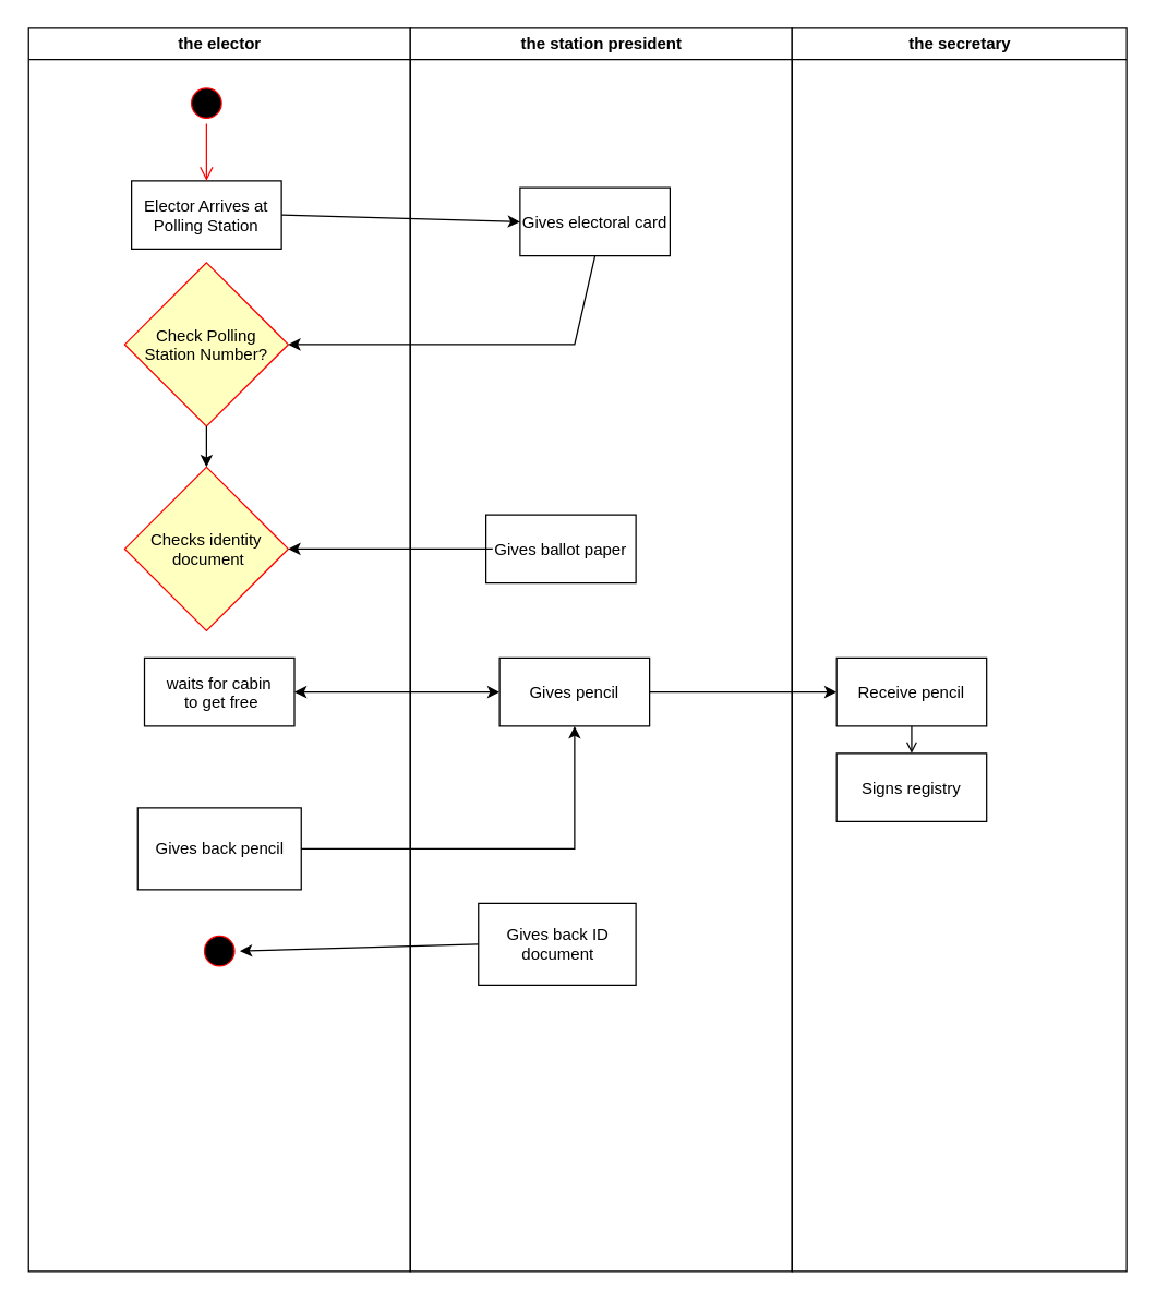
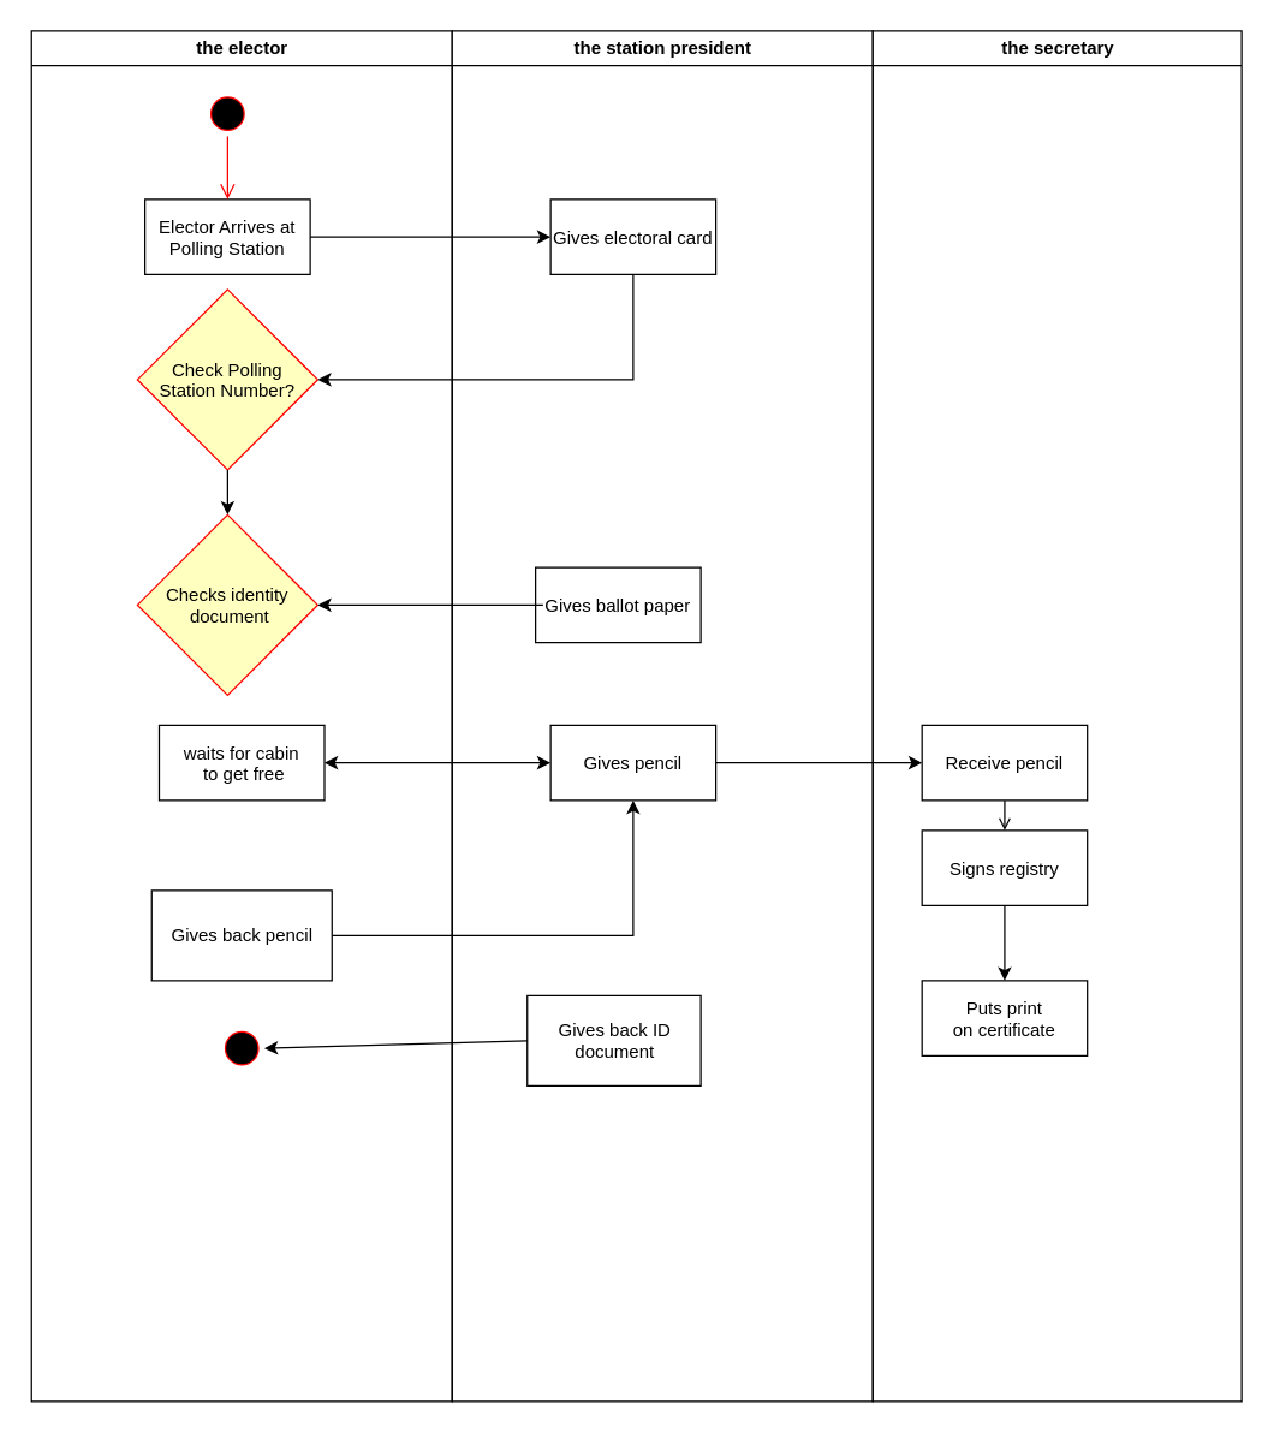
- <mxCell id="13" value="Gives electoral card" style="" parent="12" vertex="1"><mxGeometry x="80.5" y="117" width="110" height="50" as="geometry" /></mxCell>
+ <mxCell id="13" value="Gives electoral card" style="" parent="12" vertex="1"><mxGeometry x="65.5" y="112" width="110" height="50" as="geometry" /></mxCell>
+ <mxCell id="21" value="" style="endArrow=classic;html=1;rounded=0;exitX=0.5;exitY=1;exitDx=0;exitDy=0;entryX=0.5;entryY=0;entryDx=0;entryDy=0;" parent="17" source="19" target="20" edge="1"><mxGeometry width="50" height="50" relative="1" as="geometry"><mxPoint x="25.5" y="542" as="sourcePoint" /><mxPoint x="75.5" y="492" as="targetPoint" /></mxGeometry></mxCell>
+ <mxCell id="20" value=" Puts print &#10;on certificate" style="" parent="17" vertex="1"><mxGeometry x="32.75" y="632" width="110" height="50" as="geometry" /></mxCell>
